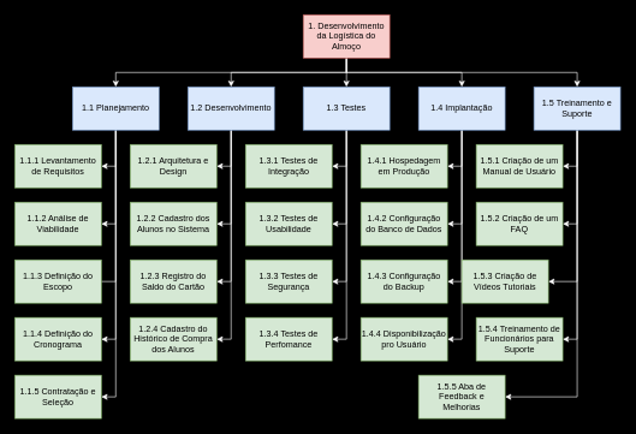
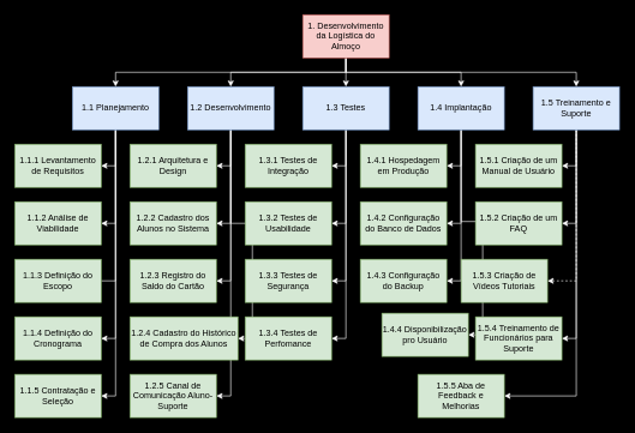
- <mxCell id="33" style="edgeStyle=orthogonalEdgeStyle;rounded=0;orthogonalLoop=1;jettySize=auto;html=1;exitX=0.5;exitY=1;exitDx=0;exitDy=0;entryX=1;entryY=0.5;entryDx=0;entryDy=0;strokeColor=#FFFFFF;" edge="1" parent="1" source="36" target="59"><mxGeometry relative="1" as="geometry" /></mxCell>
+ <mxCell id="33" style="edgeStyle=orthogonalEdgeStyle;rounded=0;orthogonalLoop=1;jettySize=auto;html=1;exitX=0.5;exitY=1;exitDx=0;exitDy=0;entryX=1;entryY=0.5;entryDx=0;entryDy=0;strokeColor=#FFFFFF;dashed=1;" edge="1" parent="1" source="36" target="59"><mxGeometry relative="1" as="geometry" /></mxCell>
- <mxCell id="44" value="1.2.4 Cadastro do Histórico de Compra dos Alunos" style="rounded=0;whiteSpace=wrap;html=1;fillColor=#d5e8d4;strokeColor=#82b366;" parent="1" vertex="1"><mxGeometry x="180" y="440" width="120" height="60" as="geometry" /></mxCell>
+ <mxCell id="44" value="1.2.4 Cadastro do Histórico de Compra dos Alunos" style="rounded=0;whiteSpace=wrap;html=1;fillColor=#d5e8d4;strokeColor=#82b366;" parent="1" vertex="1"><mxGeometry x="180" y="440" width="150" height="60" as="geometry" /></mxCell>
- <mxCell id="50" value="1.4.4 Disponibilização pro Usuário" style="rounded=0;whiteSpace=wrap;html=1;fillColor=#d5e8d4;strokeColor=#82b366;" parent="1" vertex="1"><mxGeometry x="500" y="440" width="120" height="60" as="geometry" /></mxCell>
+ <mxCell id="50" value="1.4.4 Disponibilização pro Usuário" style="rounded=0;whiteSpace=wrap;html=1;fillColor=#d5e8d4;strokeColor=#82b366;" parent="1" vertex="1"><mxGeometry x="530" y="435" width="120" height="60" as="geometry" /></mxCell>
+ <mxCell id="18" style="edgeStyle=orthogonalEdgeStyle;rounded=0;orthogonalLoop=1;jettySize=auto;html=1;exitX=0.5;exitY=1;exitDx=0;exitDy=0;entryX=1;entryY=0.5;entryDx=0;entryDy=0;strokeColor=#FFFFFF;" edge="1" parent="1" source="19" target="52"><mxGeometry relative="1" as="geometry" /></mxCell>
+ <mxCell id="52" value="1.2.5 Canal de Comunicação Aluno-Suporte" style="rounded=0;whiteSpace=wrap;html=1;fillColor=#d5e8d4;strokeColor=#82b366;" parent="1" vertex="1"><mxGeometry x="180" y="520" width="120" height="60" as="geometry" /></mxCell>
